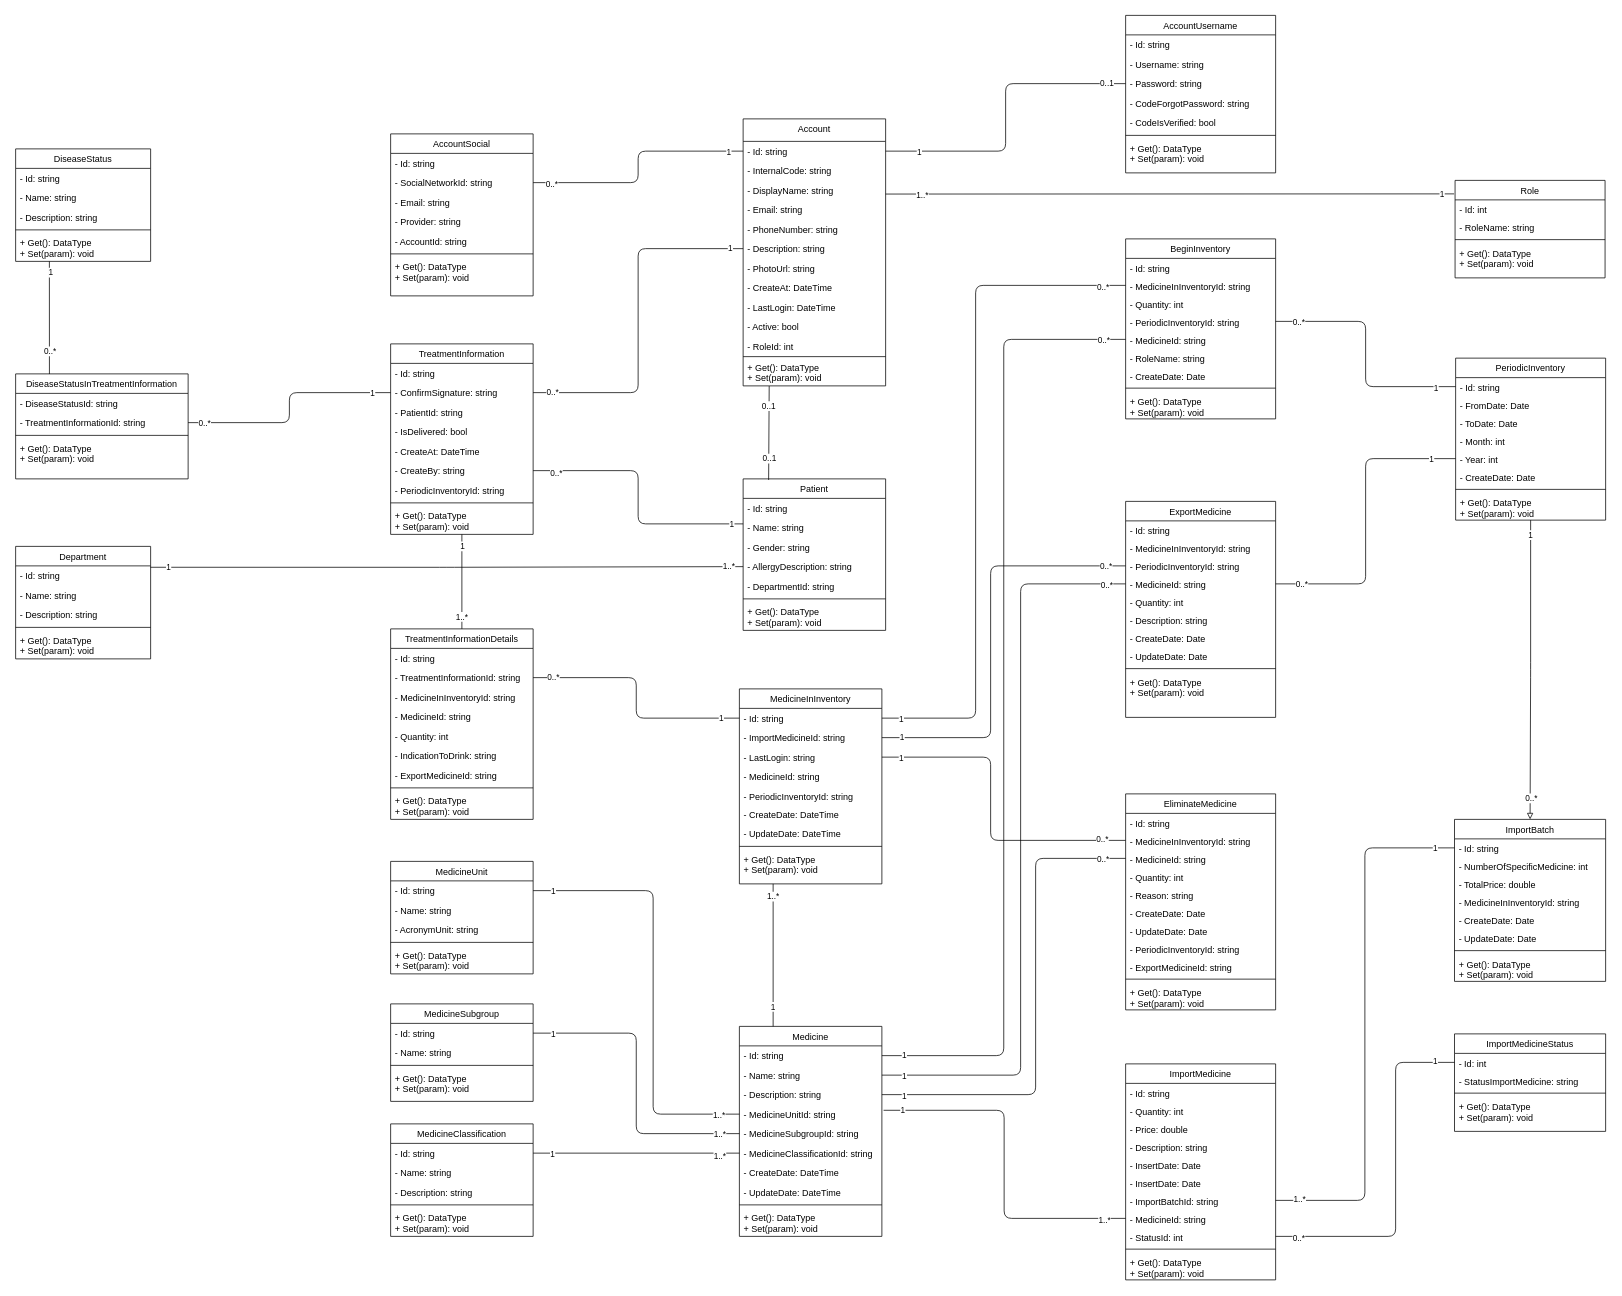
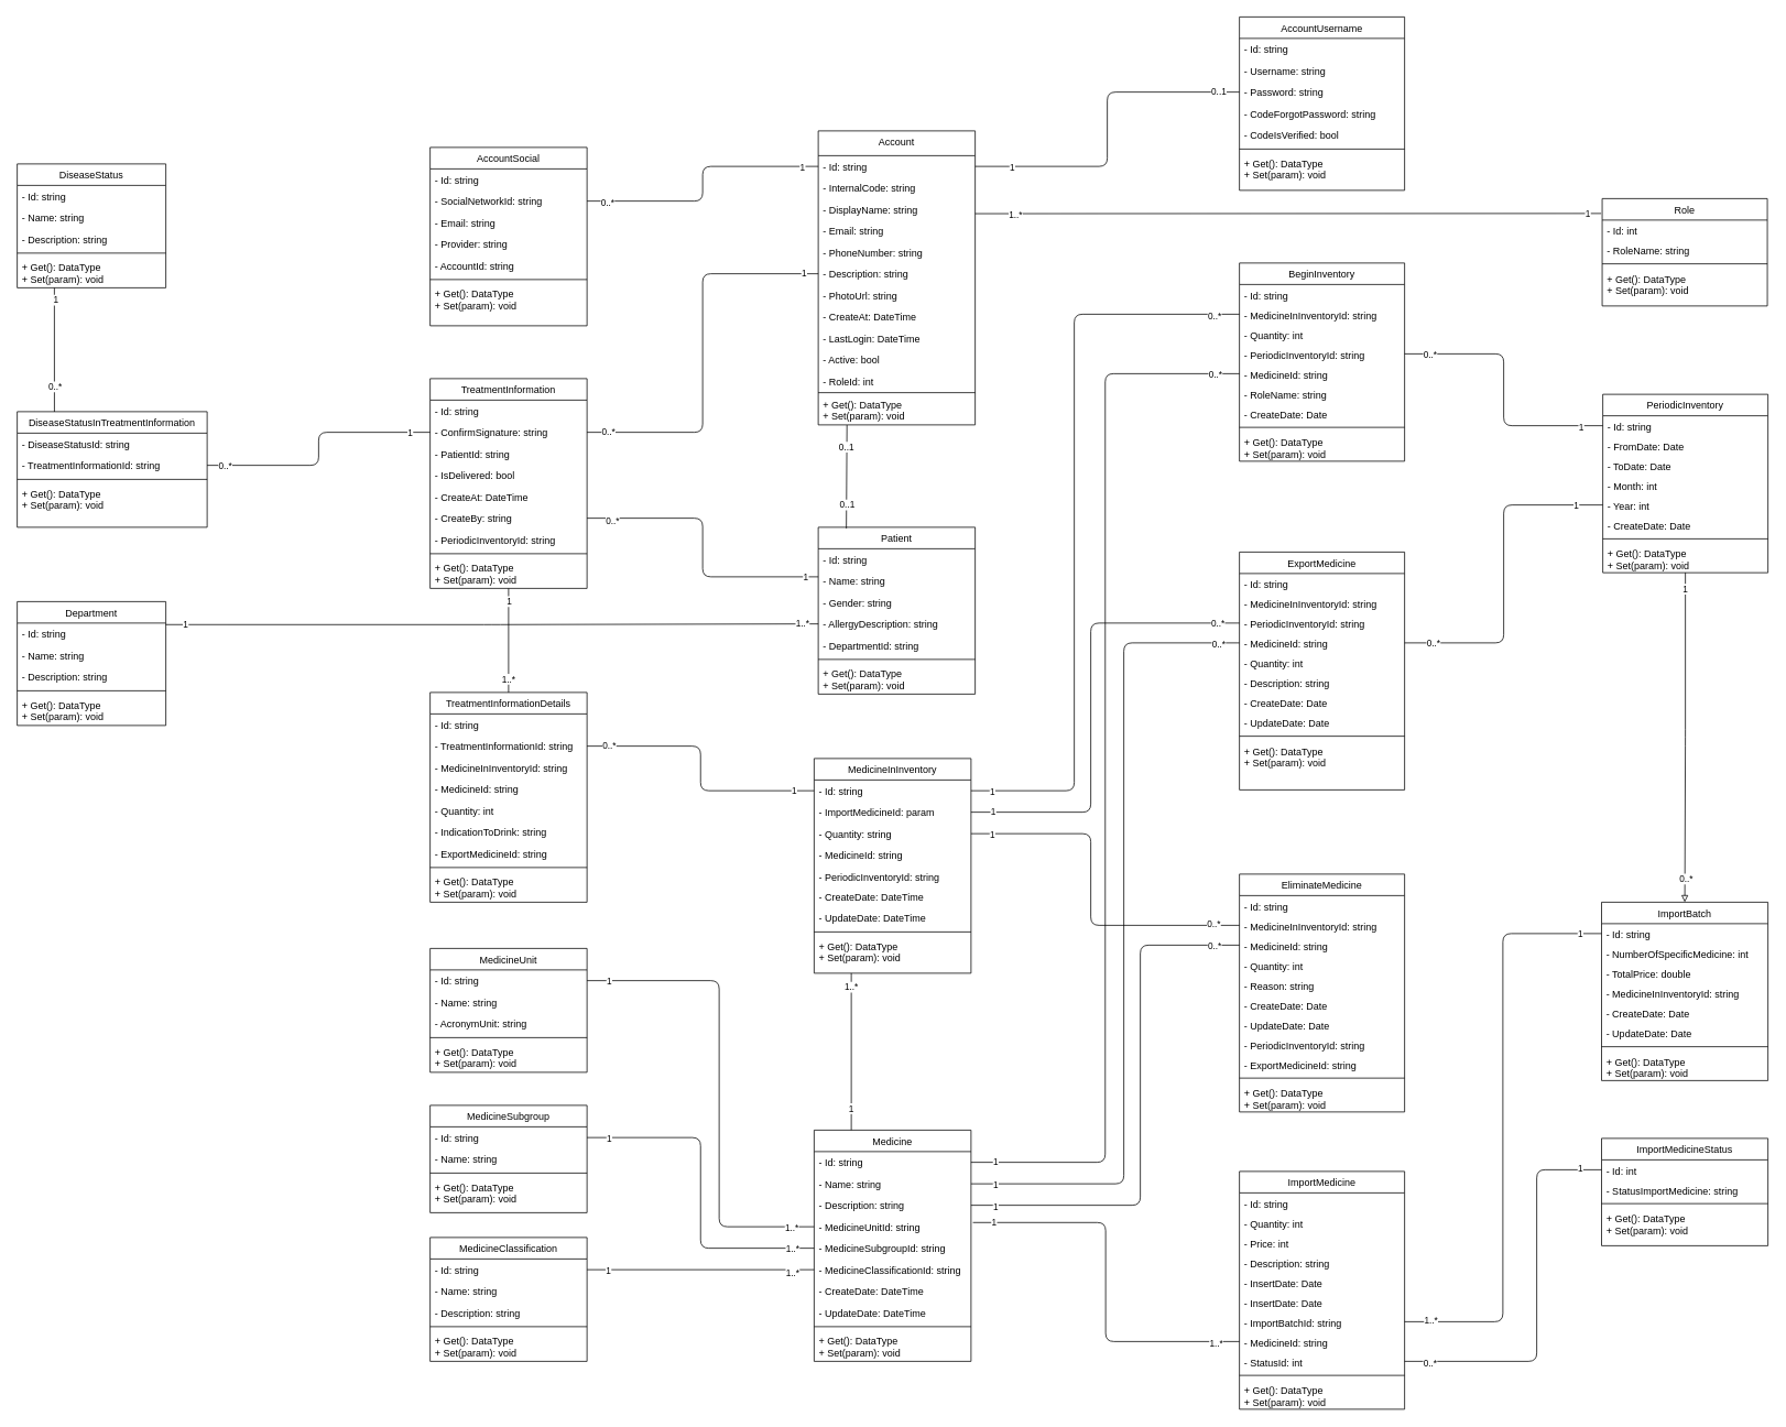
- <mxCell id="182" value="- ImportMedicineId: string" style="text;align=left;verticalAlign=top;spacingLeft=4;spacingRight=4;overflow=hidden;rotatable=0;points=[[0,0.5],[1,0.5]];portConstraint=eastwest;" vertex="1" parent="180"><mxGeometry y="52" width="190" height="26" as="geometry" /></mxCell>
+ <mxCell id="182" value="- ImportMedicineId: param" style="text;align=left;verticalAlign=top;spacingLeft=4;spacingRight=4;overflow=hidden;rotatable=0;points=[[0,0.5],[1,0.5]];portConstraint=eastwest;" vertex="1" parent="180"><mxGeometry y="52" width="190" height="26" as="geometry" /></mxCell>
- <mxCell id="183" value="- LastLogin: string" style="text;align=left;verticalAlign=top;spacingLeft=4;spacingRight=4;overflow=hidden;rotatable=0;points=[[0,0.5],[1,0.5]];portConstraint=eastwest;" vertex="1" parent="180"><mxGeometry y="78" width="190" height="26" as="geometry" /></mxCell>
+ <mxCell id="183" value="- Quantity: string" style="text;align=left;verticalAlign=top;spacingLeft=4;spacingRight=4;overflow=hidden;rotatable=0;points=[[0,0.5],[1,0.5]];portConstraint=eastwest;" vertex="1" parent="180"><mxGeometry y="78" width="190" height="26" as="geometry" /></mxCell>
- <mxCell id="143" value="- Price: double&#10;" style="text;align=left;verticalAlign=top;spacingLeft=4;spacingRight=4;overflow=hidden;rotatable=0;points=[[0,0.5],[1,0.5]];portConstraint=eastwest;" vertex="1" parent="140"><mxGeometry y="74" width="200" height="24" as="geometry" /></mxCell>
+ <mxCell id="143" value="- Price: int&#10;" style="text;align=left;verticalAlign=top;spacingLeft=4;spacingRight=4;overflow=hidden;rotatable=0;points=[[0,0.5],[1,0.5]];portConstraint=eastwest;" vertex="1" parent="140"><mxGeometry y="74" width="200" height="24" as="geometry" /></mxCell>
